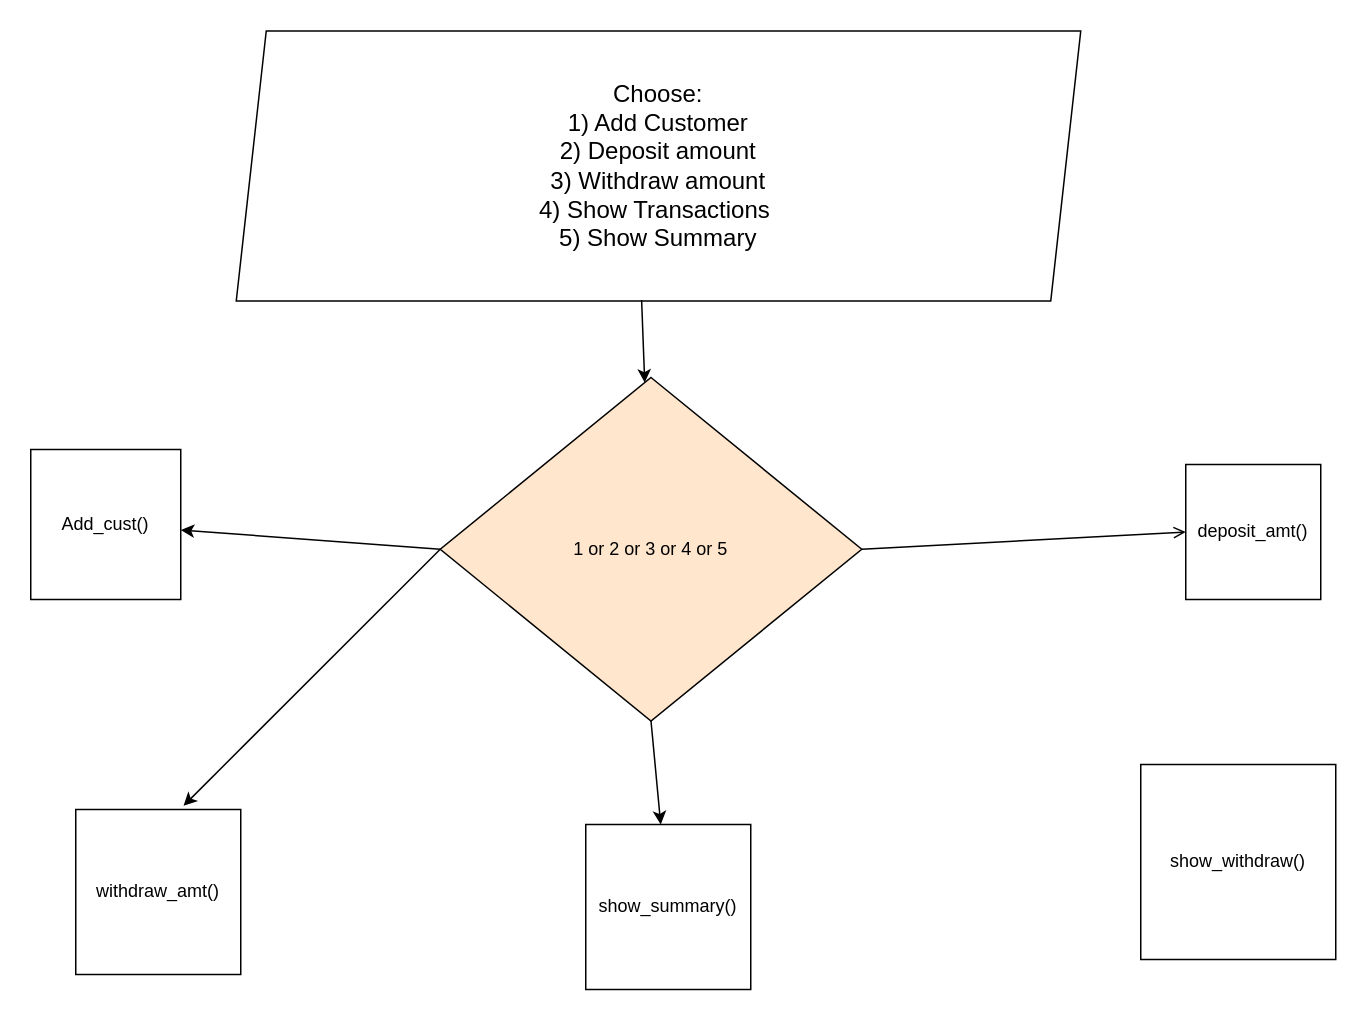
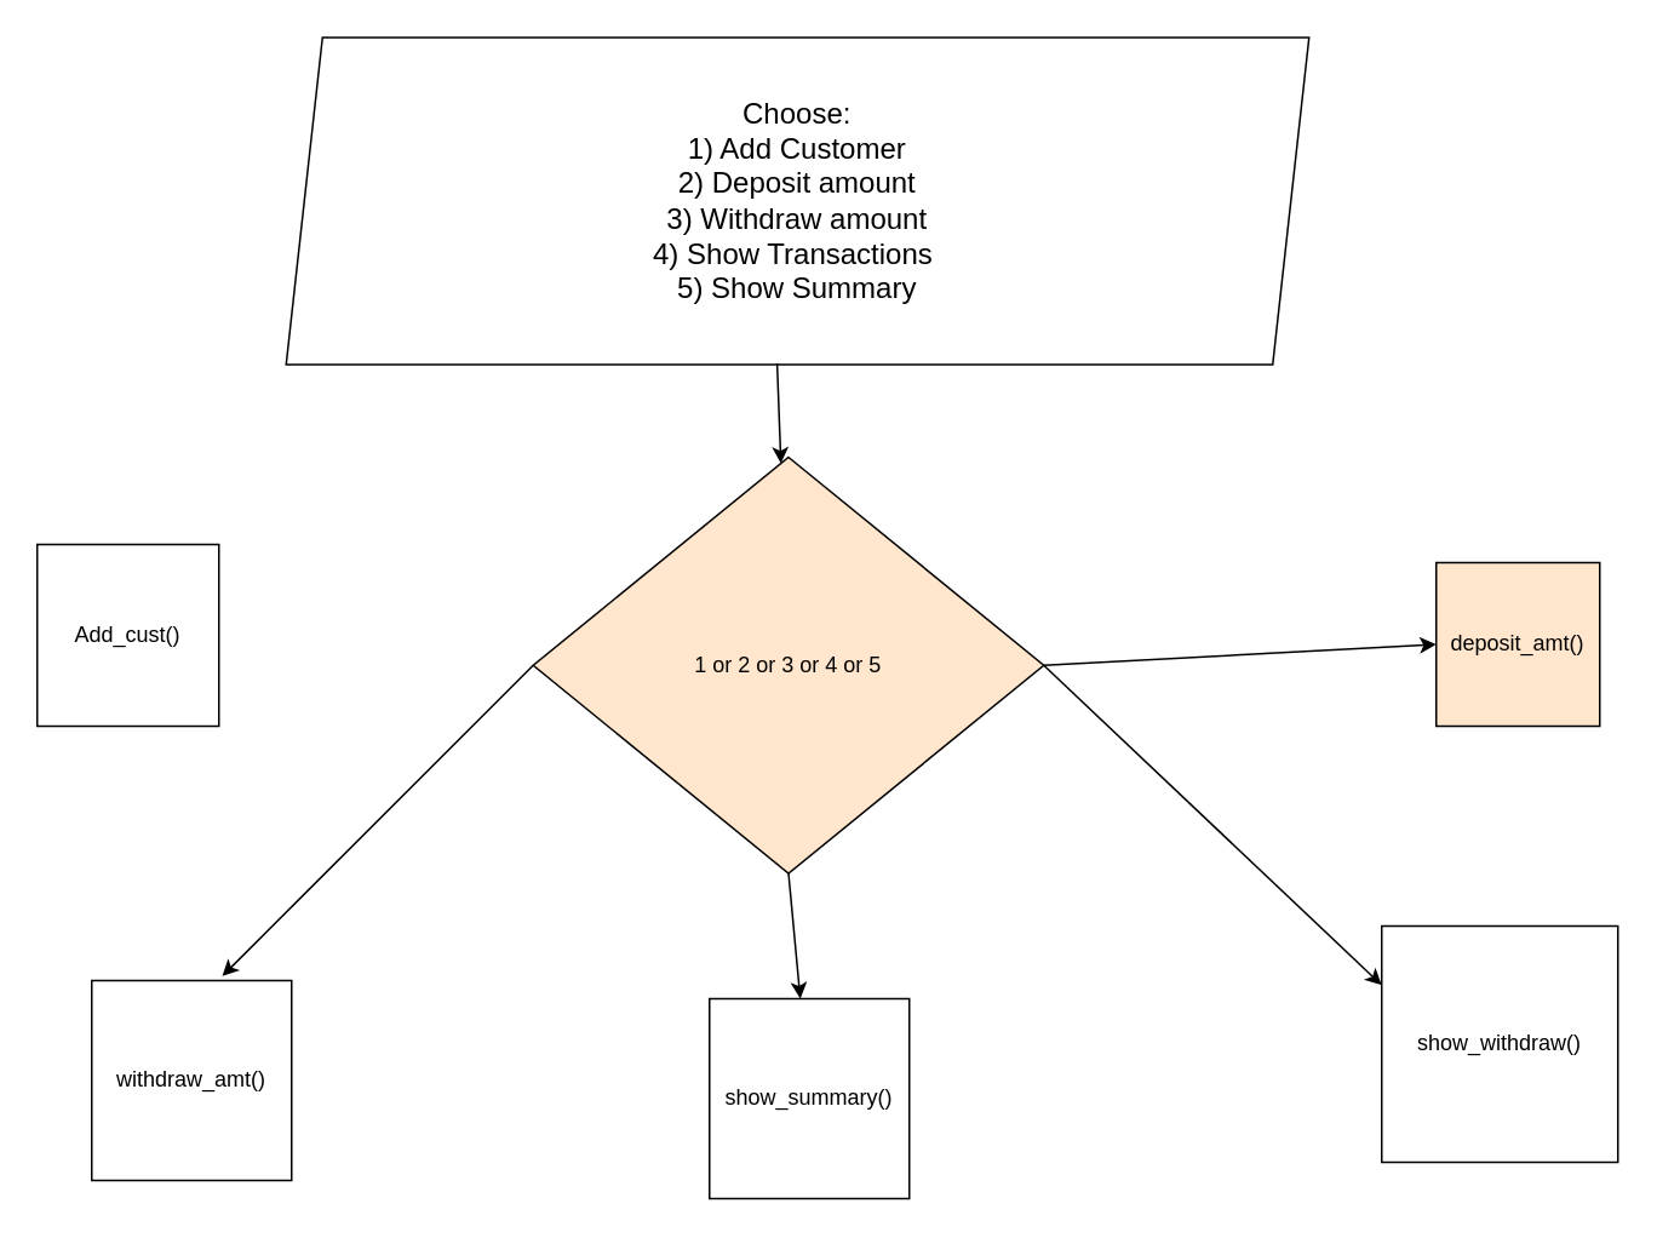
- <mxCell id="10" value="" style="endArrow=open;html=1;rounded=0;exitX=1;exitY=0.5;exitDx=0;exitDy=0;entryX=0;entryY=0.5;entryDx=0;entryDy=0;" edge="1" parent="1" source="3" target="5"><mxGeometry width="50" height="50" relative="1" as="geometry"><mxPoint x="303" y="376" as="sourcePoint" /><mxPoint x="130" y="363" as="targetPoint" /></mxGeometry></mxCell>
+ <mxCell id="10" value="" style="endArrow=classic;html=1;rounded=0;exitX=1;exitY=0.5;exitDx=0;exitDy=0;entryX=0;entryY=0.5;entryDx=0;entryDy=0;" edge="1" parent="1" source="3" target="5"><mxGeometry width="50" height="50" relative="1" as="geometry"><mxPoint x="303" y="376" as="sourcePoint" /><mxPoint x="130" y="363" as="targetPoint" /></mxGeometry></mxCell>
- <mxCell id="5" value="deposit_amt()" style="whiteSpace=wrap;html=1;aspect=fixed;" vertex="1" parent="1"><mxGeometry x="790" y="309" width="90" height="90" as="geometry" /></mxCell>
+ <mxCell id="5" value="deposit_amt()" style="whiteSpace=wrap;html=1;aspect=fixed;fillColor=#ffe6cc;" vertex="1" parent="1"><mxGeometry x="790" y="309" width="90" height="90" as="geometry" /></mxCell>
- <mxCell id="9" value="" style="endArrow=classic;html=1;rounded=0;exitX=0;exitY=0.5;exitDx=0;exitDy=0;" edge="1" parent="1" source="3" target="4"><mxGeometry width="50" height="50" relative="1" as="geometry"><mxPoint x="430" y="519" as="sourcePoint" /><mxPoint x="480" y="469" as="targetPoint" /></mxGeometry></mxCell>
+ <mxCell id="11" value="" style="endArrow=classic;html=1;rounded=0;exitX=1;exitY=0.5;exitDx=0;exitDy=0;entryX=0;entryY=0.25;entryDx=0;entryDy=0;" edge="1" parent="1" source="3" target="7"><mxGeometry width="50" height="50" relative="1" as="geometry"><mxPoint x="584" y="376" as="sourcePoint" /><mxPoint x="800" y="364" as="targetPoint" /></mxGeometry></mxCell>
